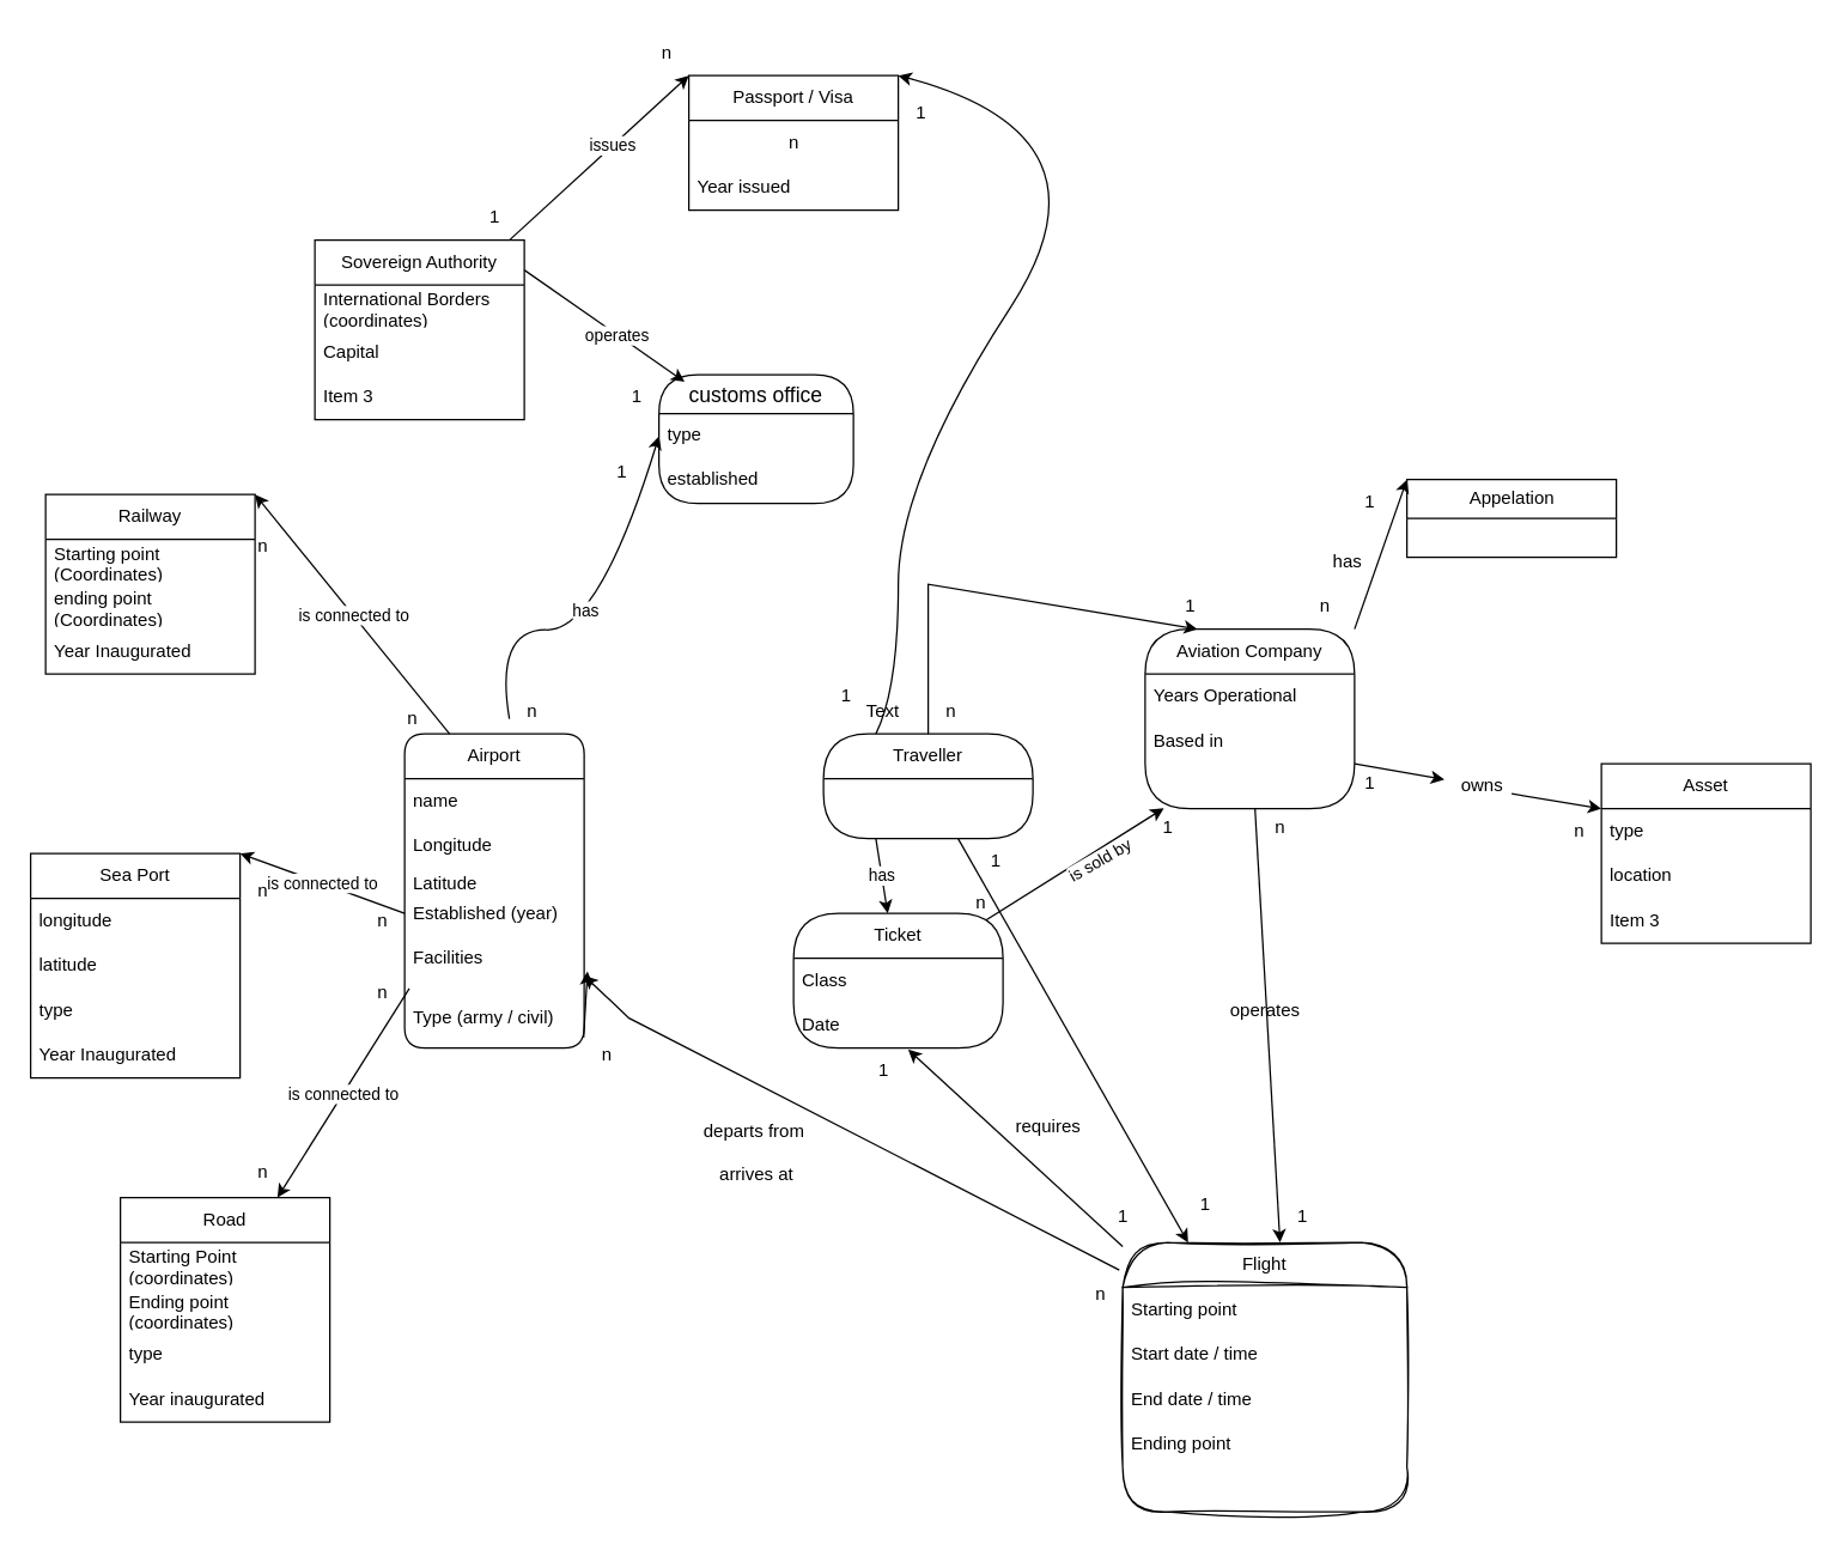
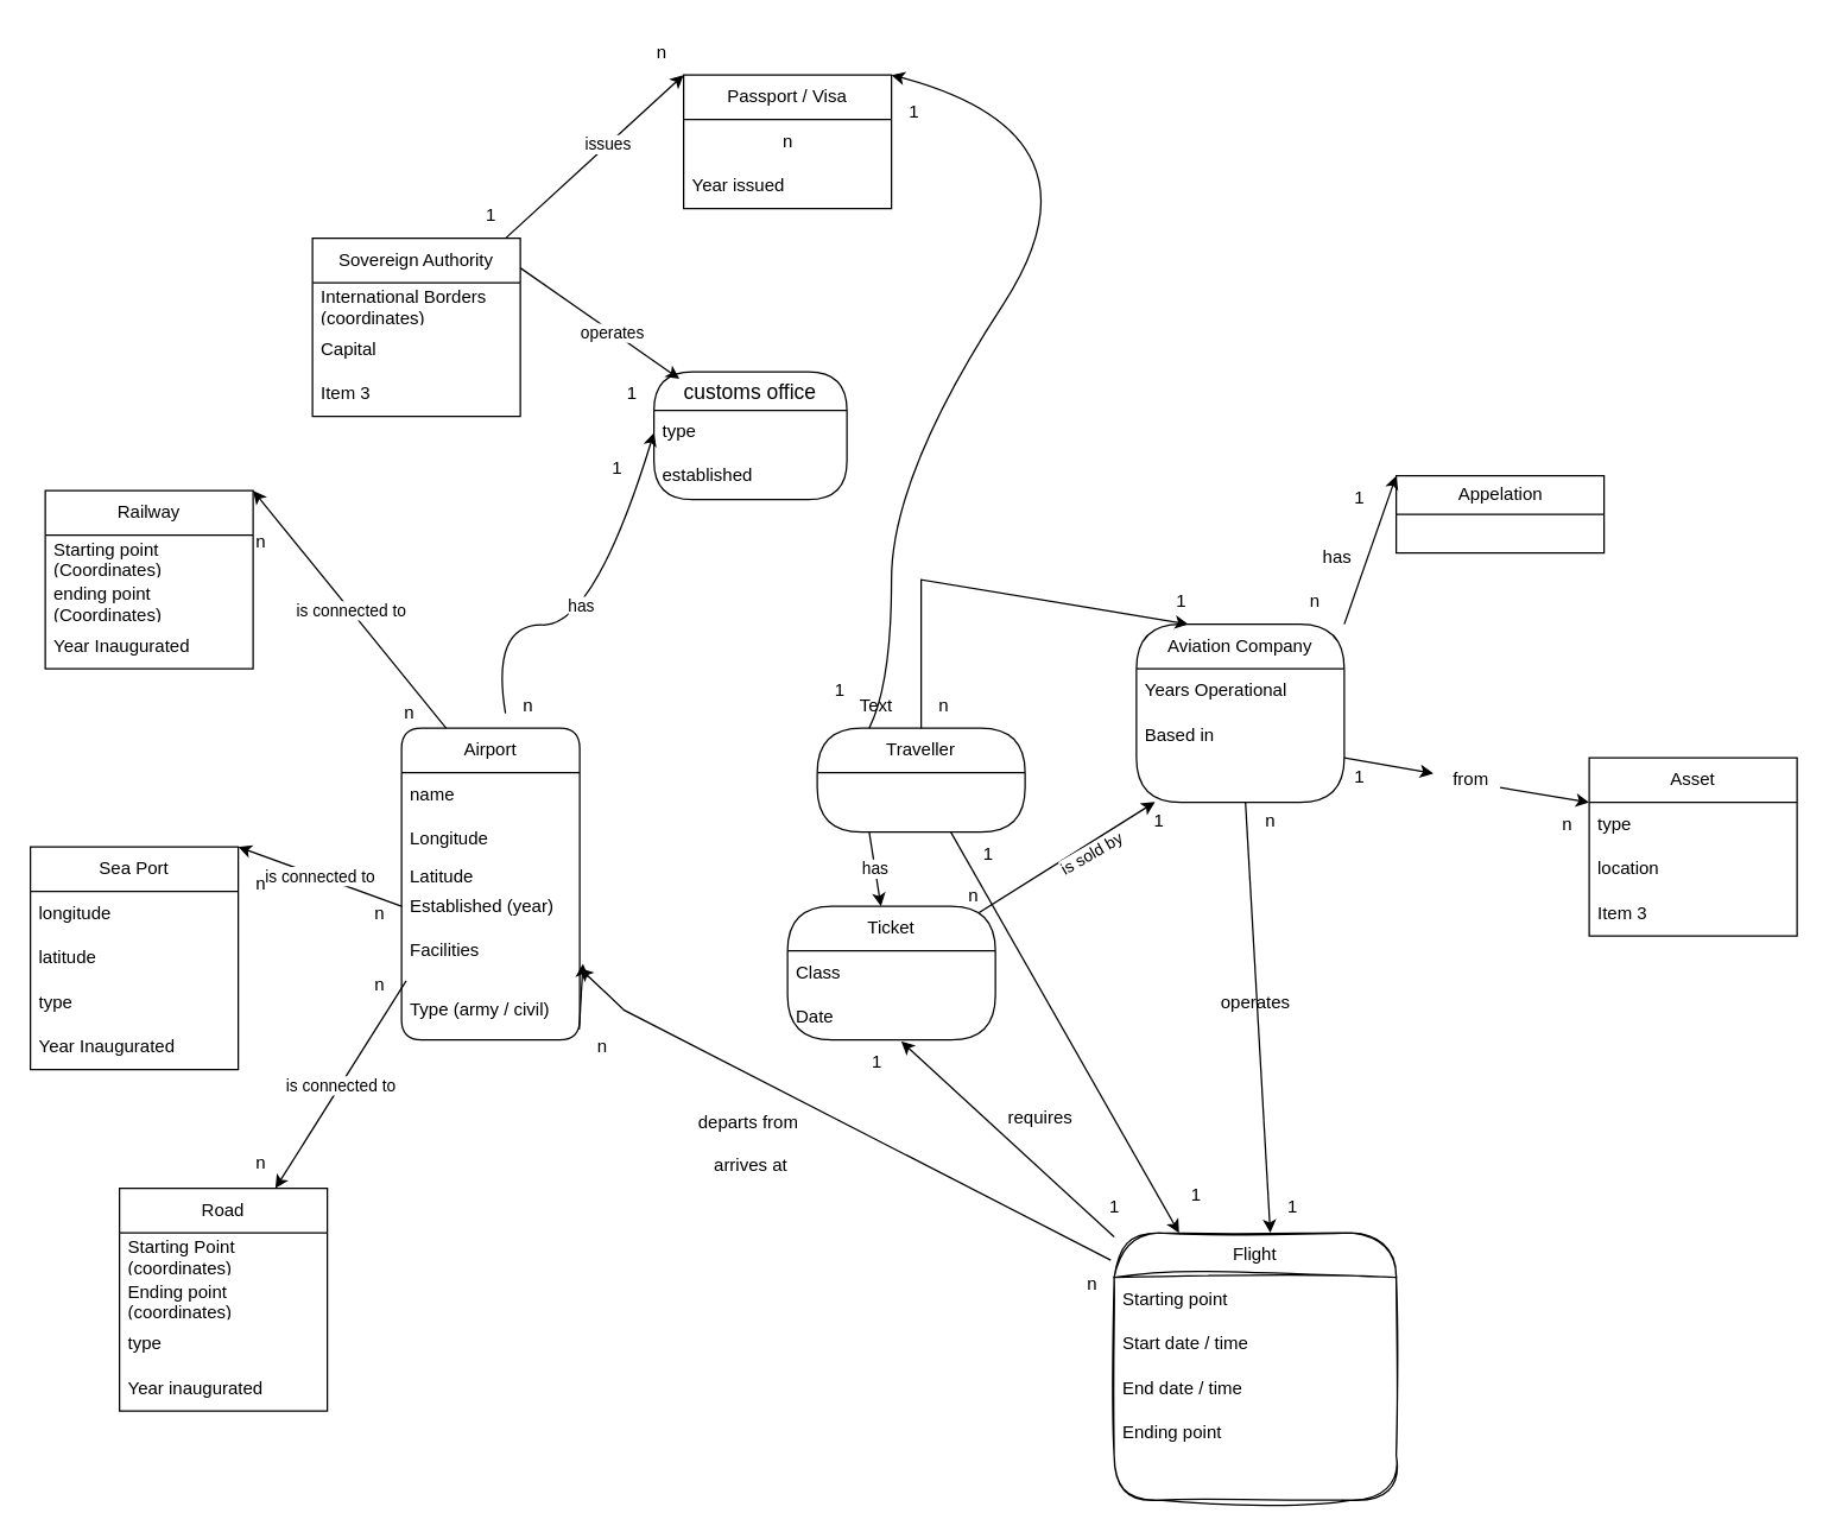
- <mxCell id="80" value="owns" style="text;html=1;align=center;verticalAlign=middle;resizable=0;points=[];autosize=1;strokeColor=none;fillColor=none;" vertex="1" parent="1"><mxGeometry x="965" y="510" width="50" height="30" as="geometry" /></mxCell>
+ <mxCell id="80" value="from" style="text;html=1;align=center;verticalAlign=middle;resizable=0;points=[];autosize=1;strokeColor=none;fillColor=none;" vertex="1" parent="1"><mxGeometry x="965" y="510" width="50" height="30" as="geometry" /></mxCell>
